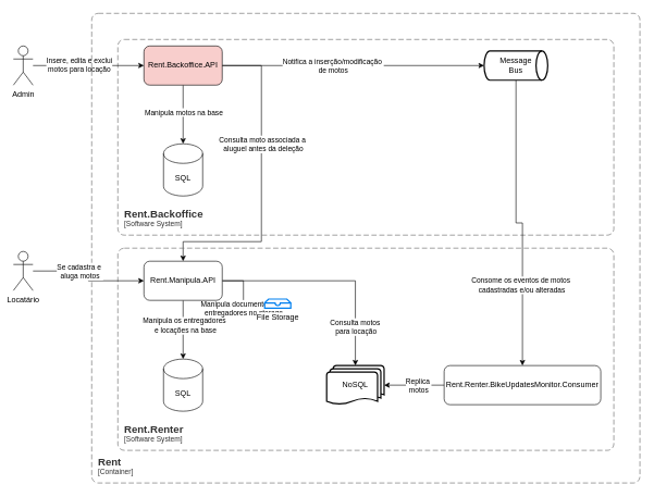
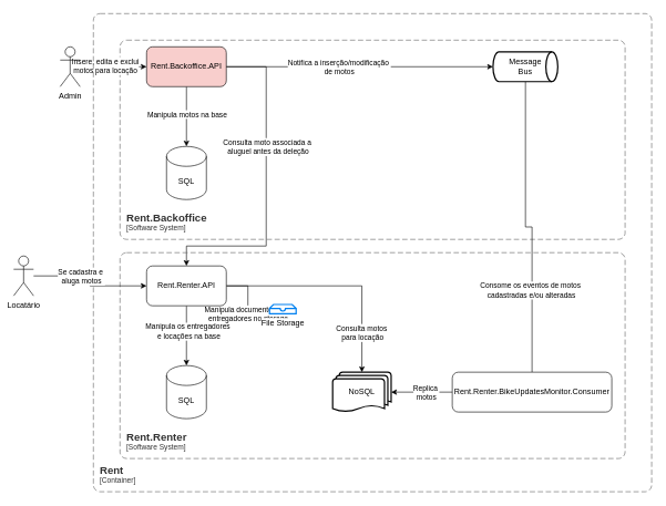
- <mxCell id="15" value="Admin" style="shape=umlActor;verticalLabelPosition=bottom;verticalAlign=top;html=1;outlineConnect=0;" parent="1" vertex="1"><mxGeometry x="20" y="70" width="30" height="60" as="geometry" /></mxCell>
+ <mxCell id="15" value="Admin" style="shape=umlActor;verticalLabelPosition=bottom;verticalAlign=top;html=1;outlineConnect=0;" parent="1" vertex="1"><mxGeometry x="90" y="70" width="30" height="60" as="geometry" /></mxCell>
- <mxCell id="25" value="Rent.Manipula.&lt;span style=&quot;background-color: initial;&quot;&gt;API&lt;/span&gt;" style="rounded=1;whiteSpace=wrap;html=1;" parent="1" vertex="1"><mxGeometry x="220" y="400" width="120" height="60" as="geometry" /></mxCell>
+ <mxCell id="25" value="Rent.Renter.&lt;span style=&quot;background-color: initial;&quot;&gt;API&lt;/span&gt;" style="rounded=1;whiteSpace=wrap;html=1;" parent="1" vertex="1"><mxGeometry x="220" y="400" width="120" height="60" as="geometry" /></mxCell>
- <mxCell id="9" style="edgeStyle=orthogonalEdgeStyle;rounded=0;orthogonalLoop=1;jettySize=auto;html=1;" parent="1" source="11" target="18" edge="1"><mxGeometry relative="1" as="geometry" /></mxCell>
+ <mxCell id="9" style="edgeStyle=orthogonalEdgeStyle;rounded=0;orthogonalLoop=1;jettySize=auto;html=1;endArrow=none;" parent="1" source="11" target="18" edge="1"><mxGeometry relative="1" as="geometry" /></mxCell>
